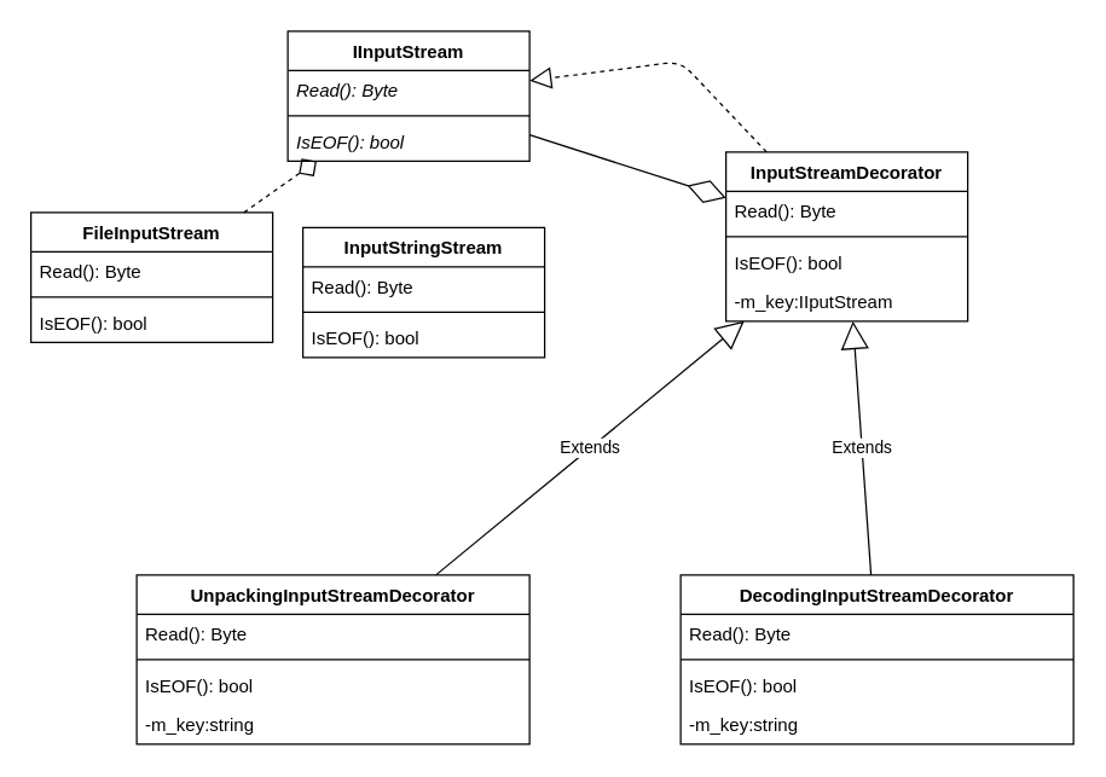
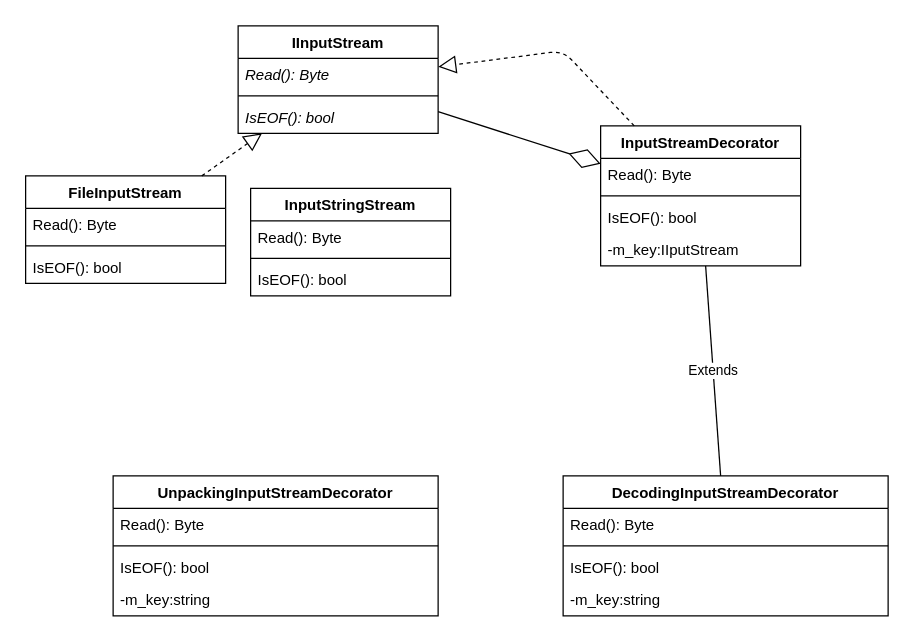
- <mxCell id="10" value="" style="endArrow=diamond;dashed=1;endFill=0;endSize=12;html=1;" edge="1" parent="1" source="6" target="2"><mxGeometry width="160" relative="1" as="geometry"><mxPoint x="240" y="140" as="sourcePoint" /><mxPoint x="400" y="140" as="targetPoint" /></mxGeometry></mxCell>
+ <mxCell id="10" value="" style="endArrow=block;dashed=1;endFill=0;endSize=12;html=1;" edge="1" parent="1" source="6" target="2"><mxGeometry width="160" relative="1" as="geometry"><mxPoint x="240" y="140" as="sourcePoint" /><mxPoint x="400" y="140" as="targetPoint" /></mxGeometry></mxCell>
- <mxCell id="27" value="Extends" style="endArrow=block;endSize=16;endFill=0;html=1;" edge="1" parent="1" source="22" target="15"><mxGeometry width="160" relative="1" as="geometry"><mxPoint x="560" y="430" as="sourcePoint" /><mxPoint x="720" y="430" as="targetPoint" /></mxGeometry></mxCell>
+ <mxCell id="27" value="Extends" style="endArrow=none;endSize=16;endFill=0;html=1;" edge="1" parent="1" source="22" target="15"><mxGeometry width="160" relative="1" as="geometry"><mxPoint x="560" y="430" as="sourcePoint" /><mxPoint x="720" y="430" as="targetPoint" /></mxGeometry></mxCell>
- <mxCell id="33" value="Extends" style="endArrow=block;endSize=16;endFill=0;html=1;" edge="1" parent="1" source="28" target="15"><mxGeometry width="160" relative="1" as="geometry"><mxPoint x="560" y="430" as="sourcePoint" /><mxPoint x="720" y="430" as="targetPoint" /></mxGeometry></mxCell>
